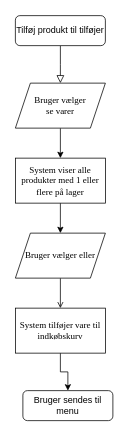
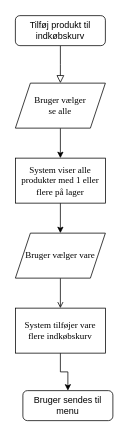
- <mxCell id="3" value="&lt;p&gt;&lt;span&gt;Tilføj produkt til tilføjer&lt;/span&gt;&lt;/p&gt;" style="rounded=1;whiteSpace=wrap;html=1;fontSize=12;glass=0;strokeWidth=1;shadow=0;" parent="1" vertex="1"><mxGeometry x="20" y="20" width="120" height="40" as="geometry" /></mxCell>
+ <mxCell id="3" value="&lt;p&gt;&lt;span&gt;Tilføj produkt til indkøbskurv&lt;/span&gt;&lt;/p&gt;" style="rounded=1;whiteSpace=wrap;html=1;fontSize=12;glass=0;strokeWidth=1;shadow=0;" parent="1" vertex="1"><mxGeometry x="20" y="20" width="120" height="40" as="geometry" /></mxCell>
- <mxCell id="6" value="&lt;div&gt;Bruger vælger &lt;br&gt;&lt;/div&gt;&lt;div&gt;se varer&lt;/div&gt;" style="shape=parallelogram;perimeter=parallelogramPerimeter;whiteSpace=wrap;html=1;fixedSize=1;fontFamily=Lucida Console;" parent="1" vertex="1"><mxGeometry x="20" y="110" width="120" height="60" as="geometry" /></mxCell>
+ <mxCell id="6" value="&lt;div&gt;Bruger vælger &lt;br&gt;&lt;/div&gt;&lt;div&gt;se alle&lt;/div&gt;" style="shape=parallelogram;perimeter=parallelogramPerimeter;whiteSpace=wrap;html=1;fixedSize=1;fontFamily=Lucida Console;" parent="1" vertex="1"><mxGeometry x="20" y="110" width="120" height="60" as="geometry" /></mxCell>
- <mxCell id="10" value="Bruger vælger eller" style="shape=parallelogram;perimeter=parallelogramPerimeter;whiteSpace=wrap;html=1;fixedSize=1;fontFamily=Lucida Console;" parent="1" vertex="1"><mxGeometry x="20" y="310" width="120" height="60" as="geometry" /></mxCell>
+ <mxCell id="10" value="Bruger vælger vare" style="shape=parallelogram;perimeter=parallelogramPerimeter;whiteSpace=wrap;html=1;fixedSize=1;fontFamily=Lucida Console;" parent="1" vertex="1"><mxGeometry x="20" y="310" width="120" height="60" as="geometry" /></mxCell>
- <mxCell id="12" value="System tilføjer vare til indkøbskurv" style="rounded=0;whiteSpace=wrap;html=1;fontFamily=Lucida Console;" parent="1" vertex="1"><mxGeometry x="20" y="410" width="120" height="60" as="geometry" /></mxCell>
+ <mxCell id="12" value="System tilføjer vare flere indkøbskurv" style="rounded=0;whiteSpace=wrap;html=1;fontFamily=Lucida Console;" parent="1" vertex="1"><mxGeometry x="20" y="410" width="120" height="60" as="geometry" /></mxCell>
